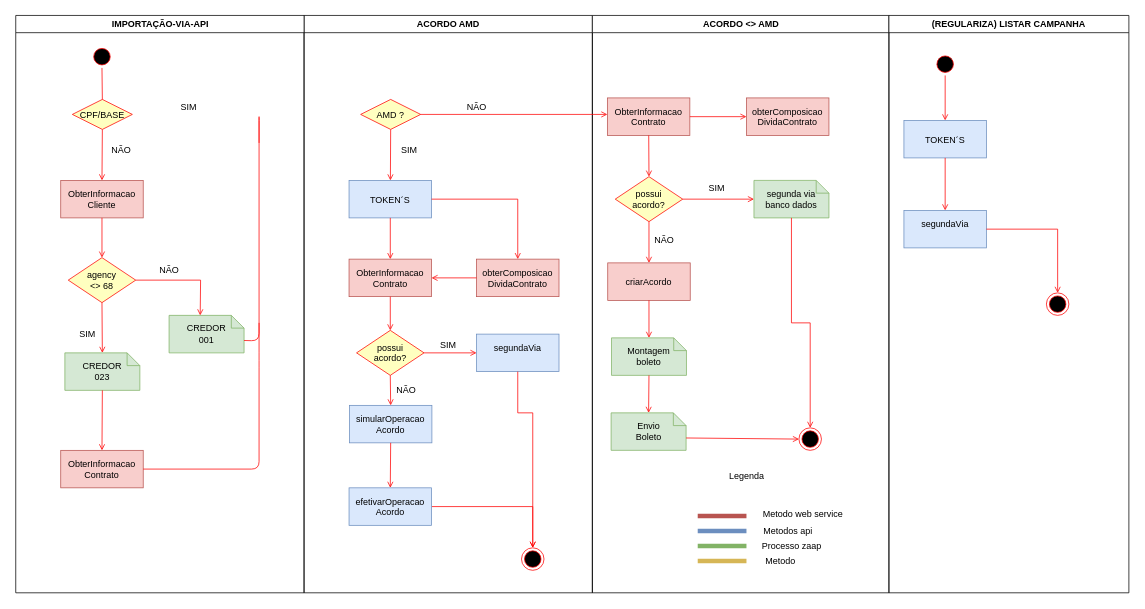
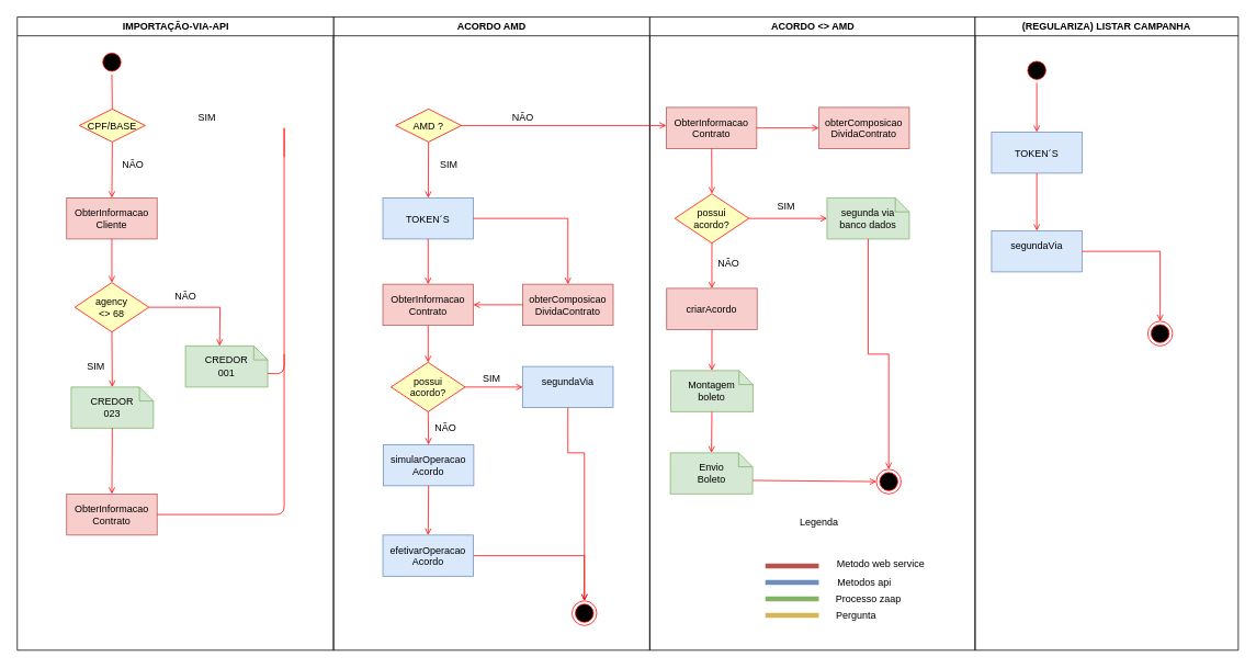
- <mxCell id="35" value="Metodo" style="text;html=1;align=center;verticalAlign=middle;resizable=0;points=[];autosize=1;" parent="17" vertex="1"><mxGeometry x="220.5" y="717.5" width="60" height="20" as="geometry" /></mxCell>
+ <mxCell id="35" value="Pergunta" style="text;html=1;align=center;verticalAlign=middle;resizable=0;points=[];autosize=1;" parent="17" vertex="1"><mxGeometry x="220.5" y="717.5" width="60" height="20" as="geometry" /></mxCell>
